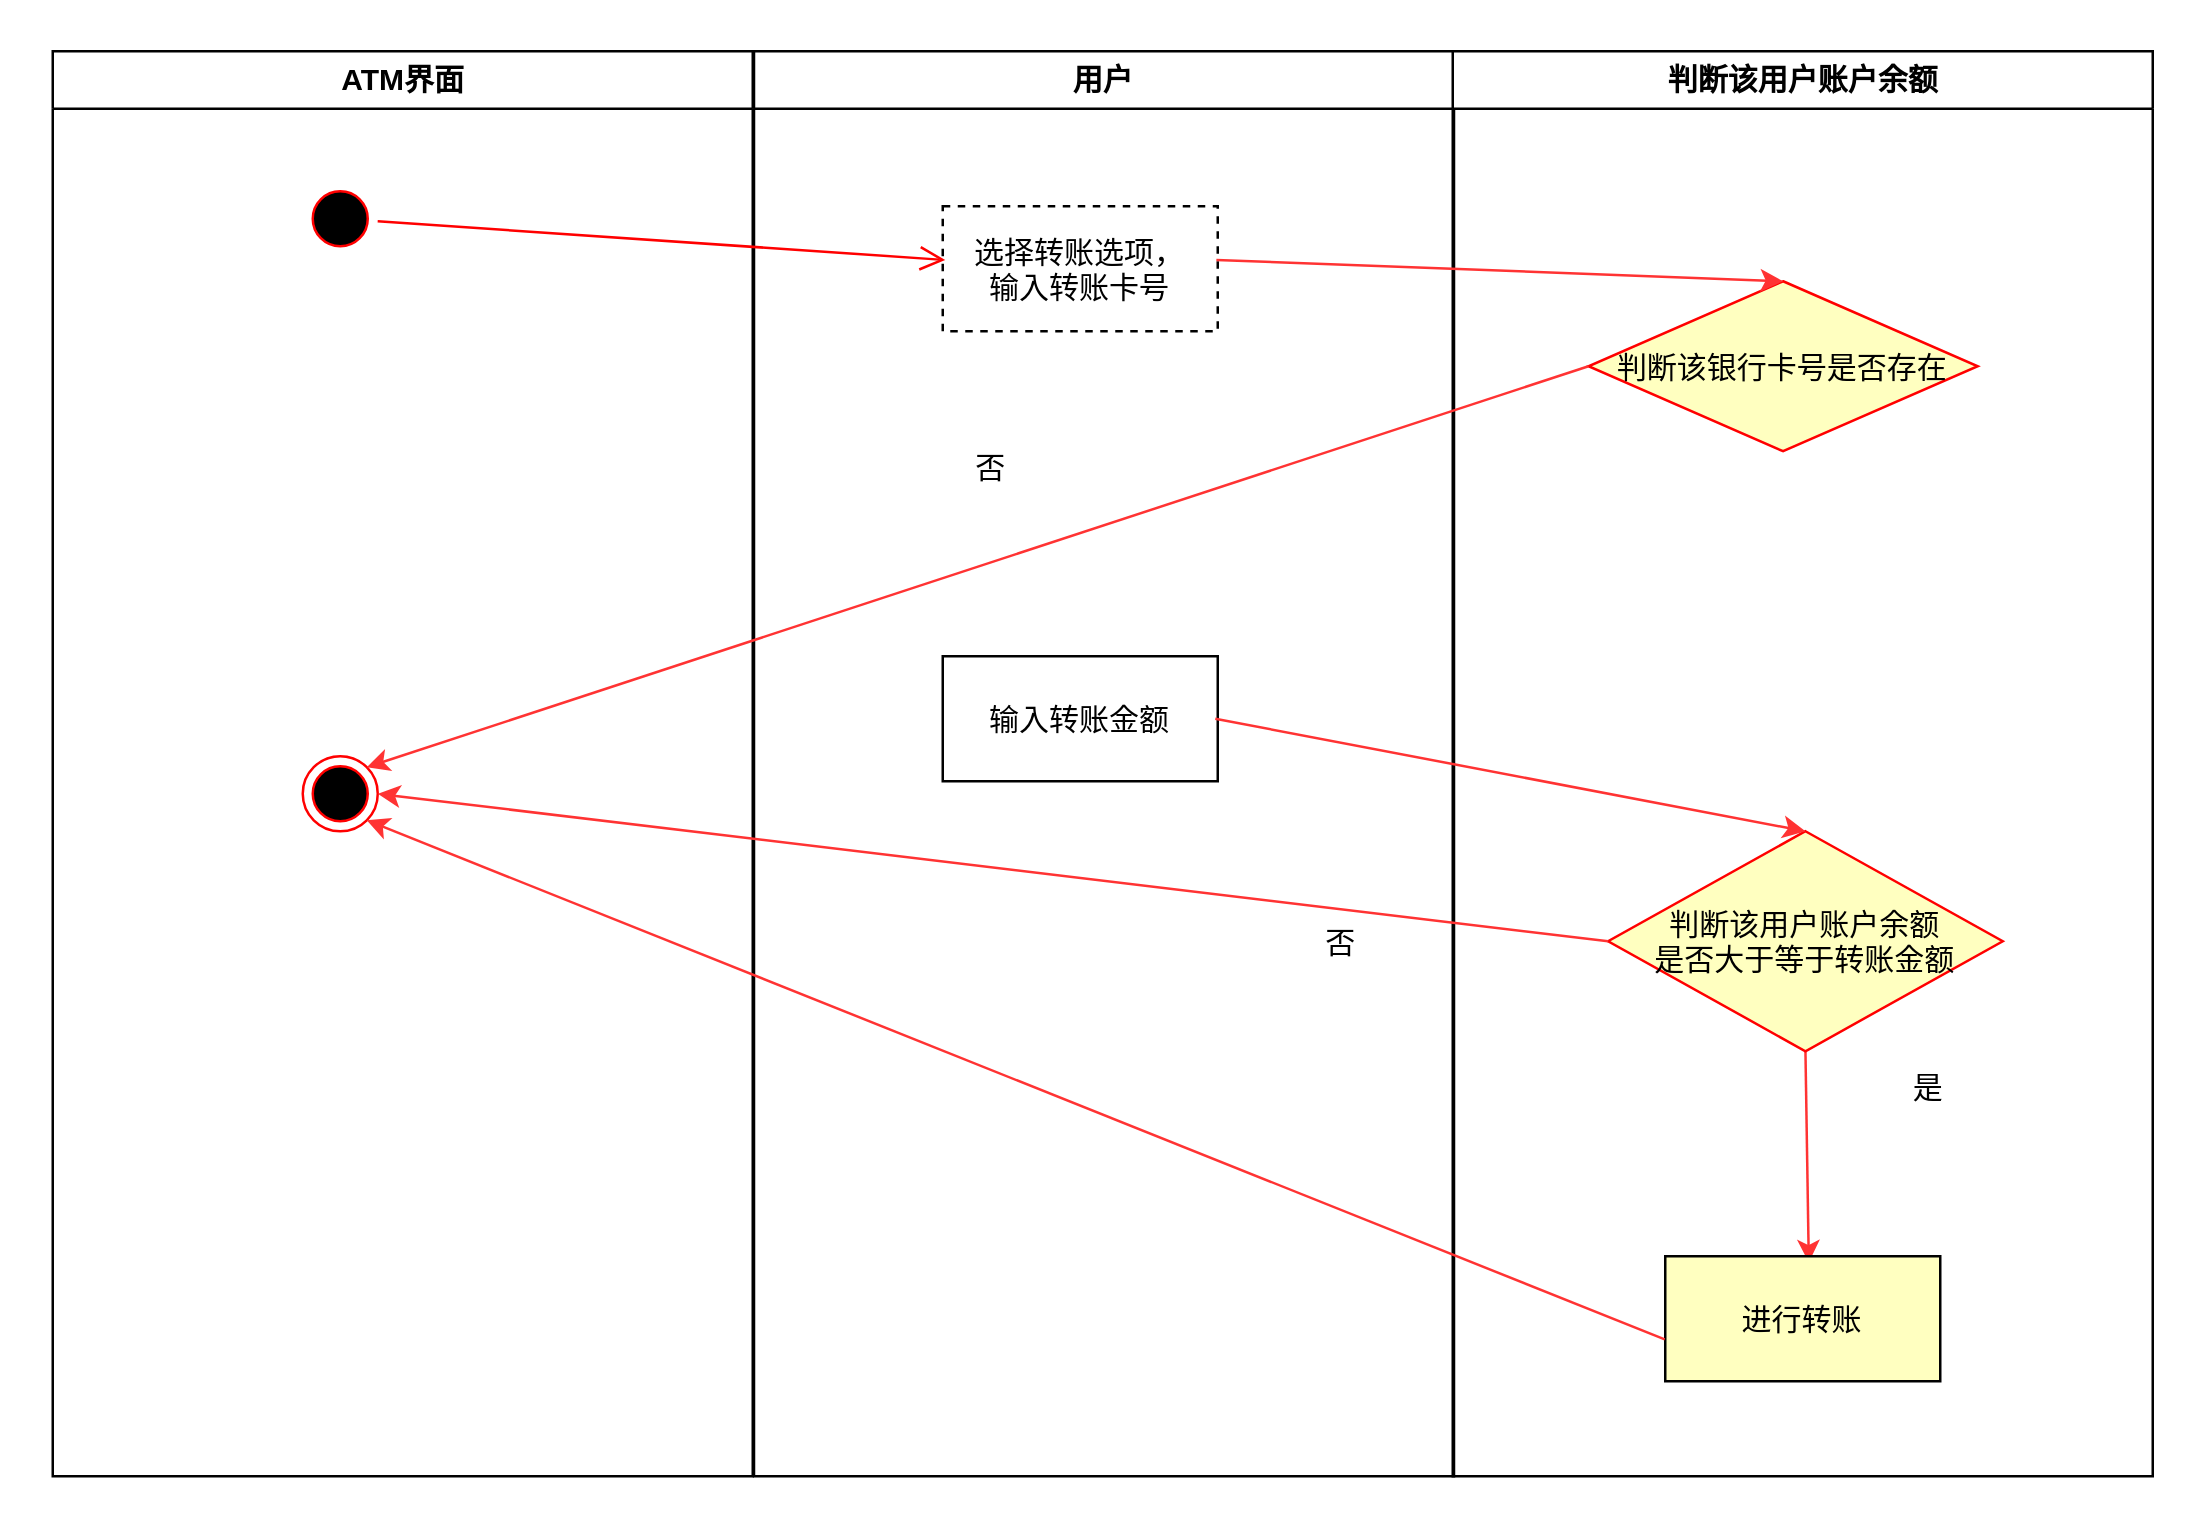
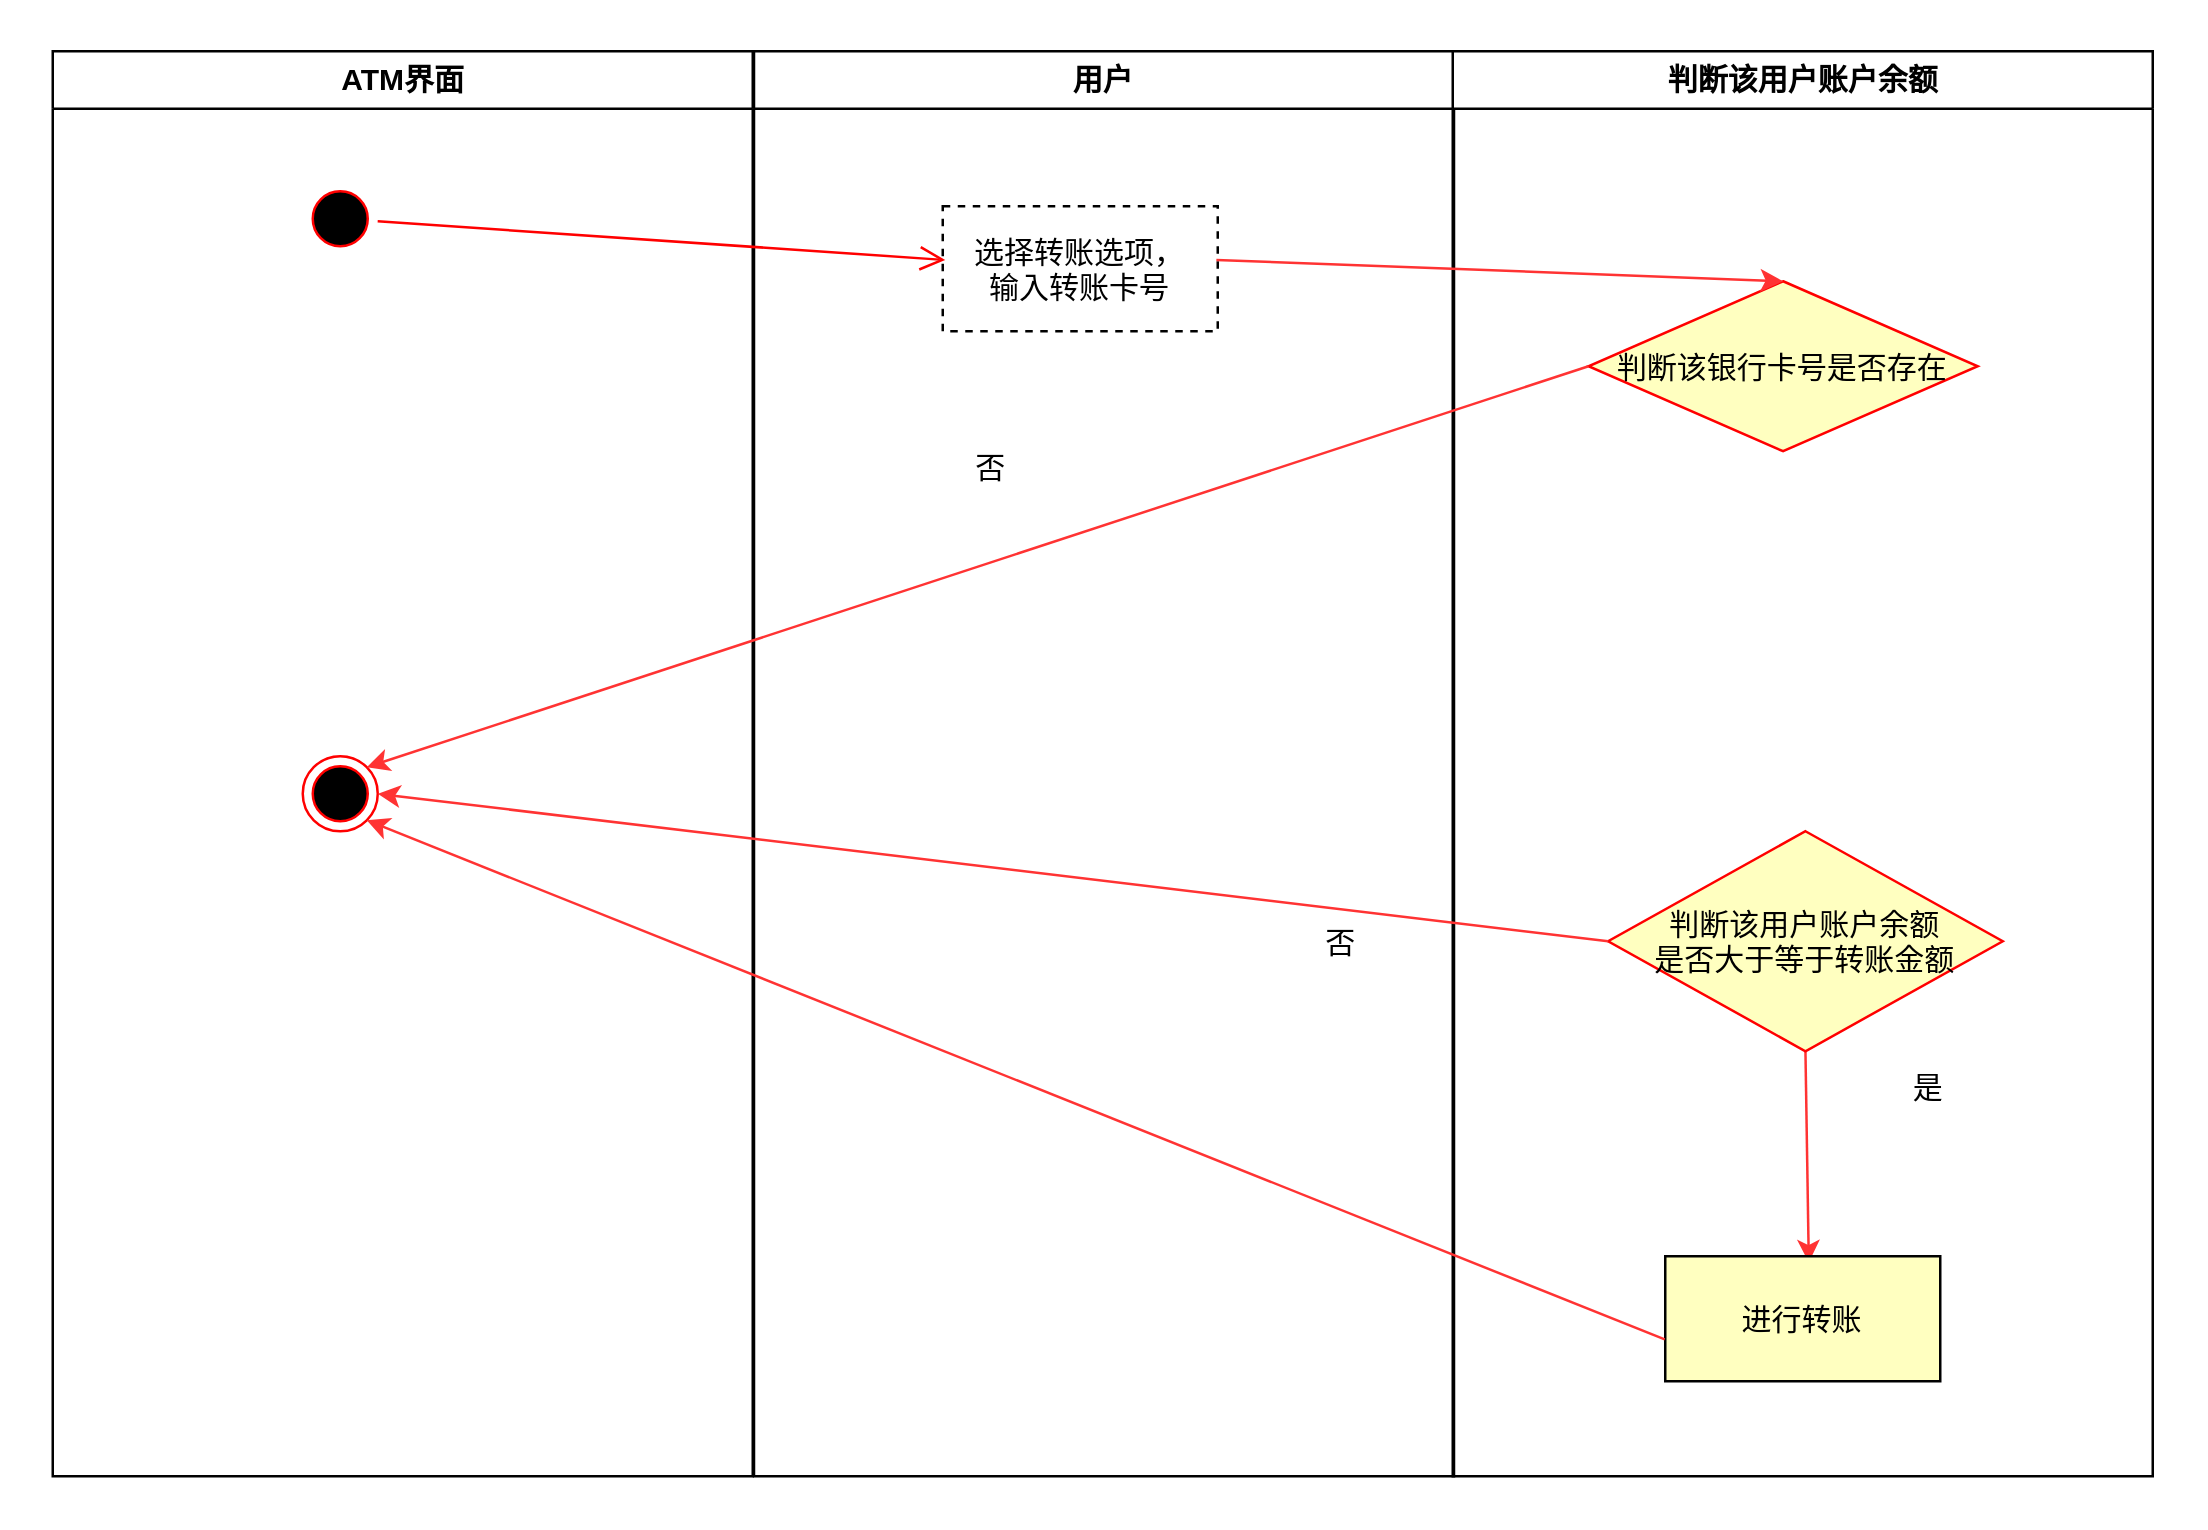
- <mxCell id="8" value="输入转账金额" style="" vertex="1" parent="5"><mxGeometry x="75.5" y="242" width="110" height="50" as="geometry" /></mxCell>
- <mxCell id="20" style="edgeStyle=none;rounded=0;orthogonalLoop=1;jettySize=auto;html=1;entryX=0.5;entryY=0;entryDx=0;entryDy=0;strokeColor=#FF3333;exitX=0.991;exitY=0.5;exitDx=0;exitDy=0;exitPerimeter=0;" edge="1" parent="1" source="8" target="14"><mxGeometry relative="1" as="geometry"><mxPoint x="526" y="332" as="sourcePoint" /></mxGeometry></mxCell>
